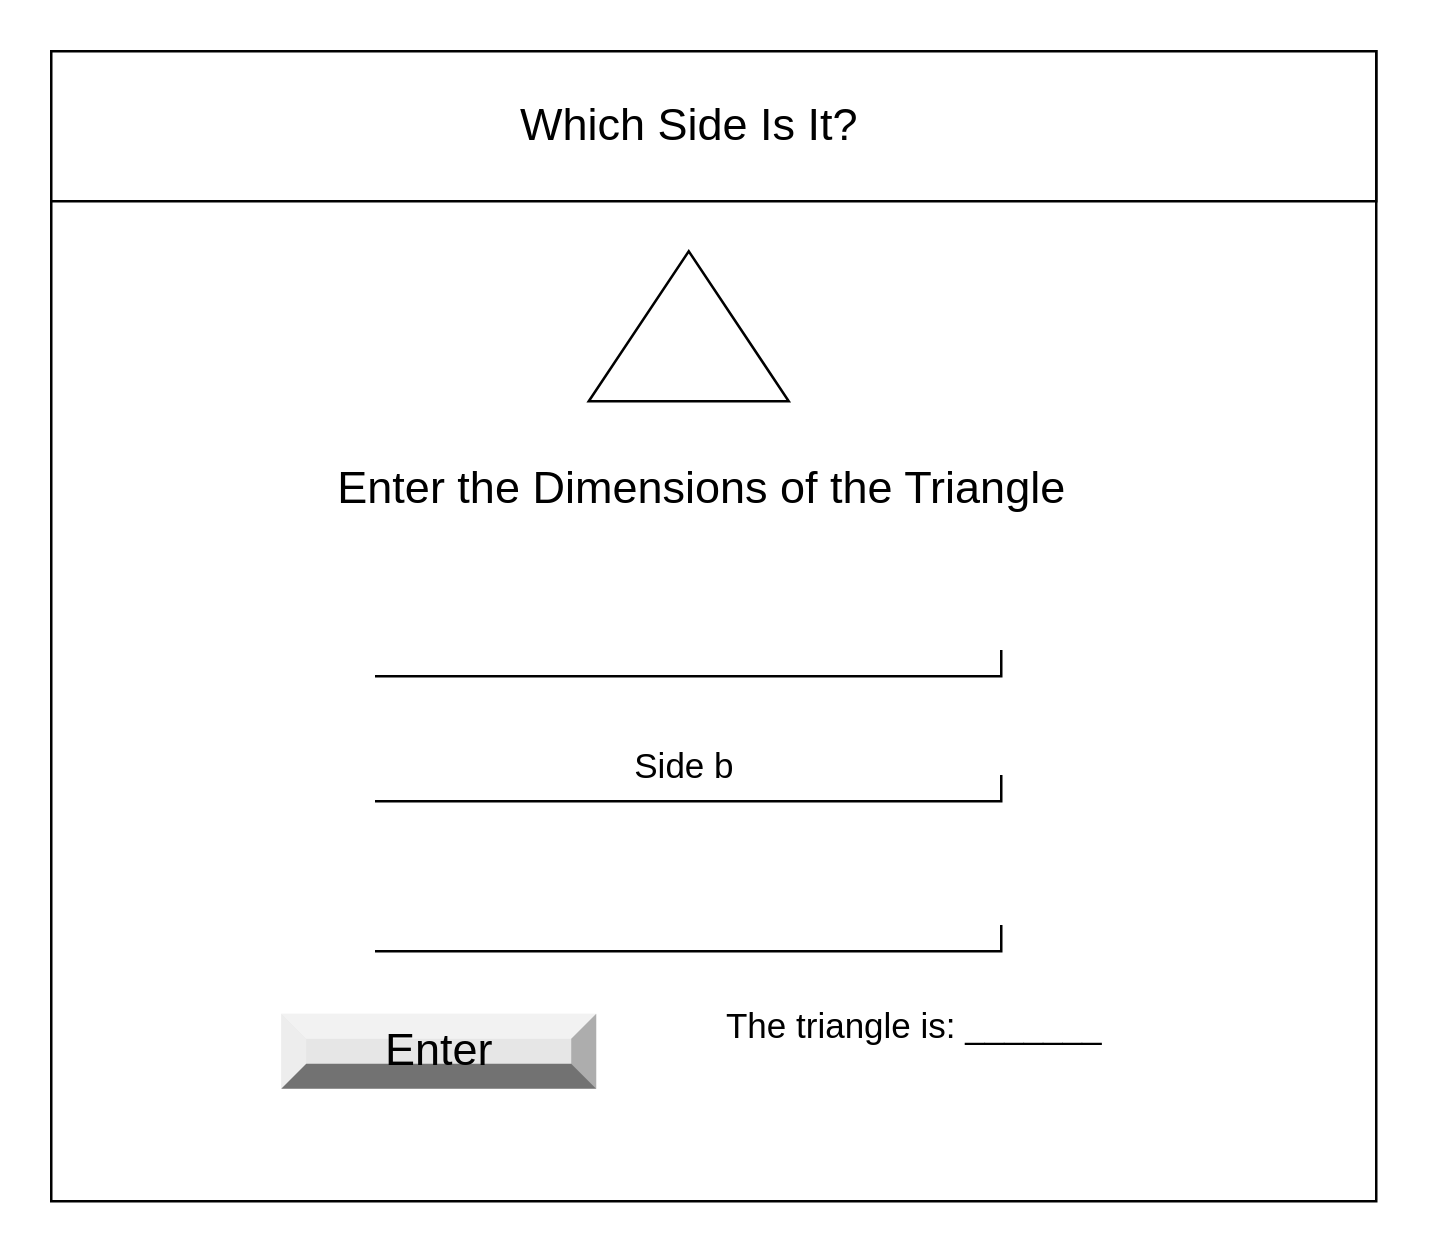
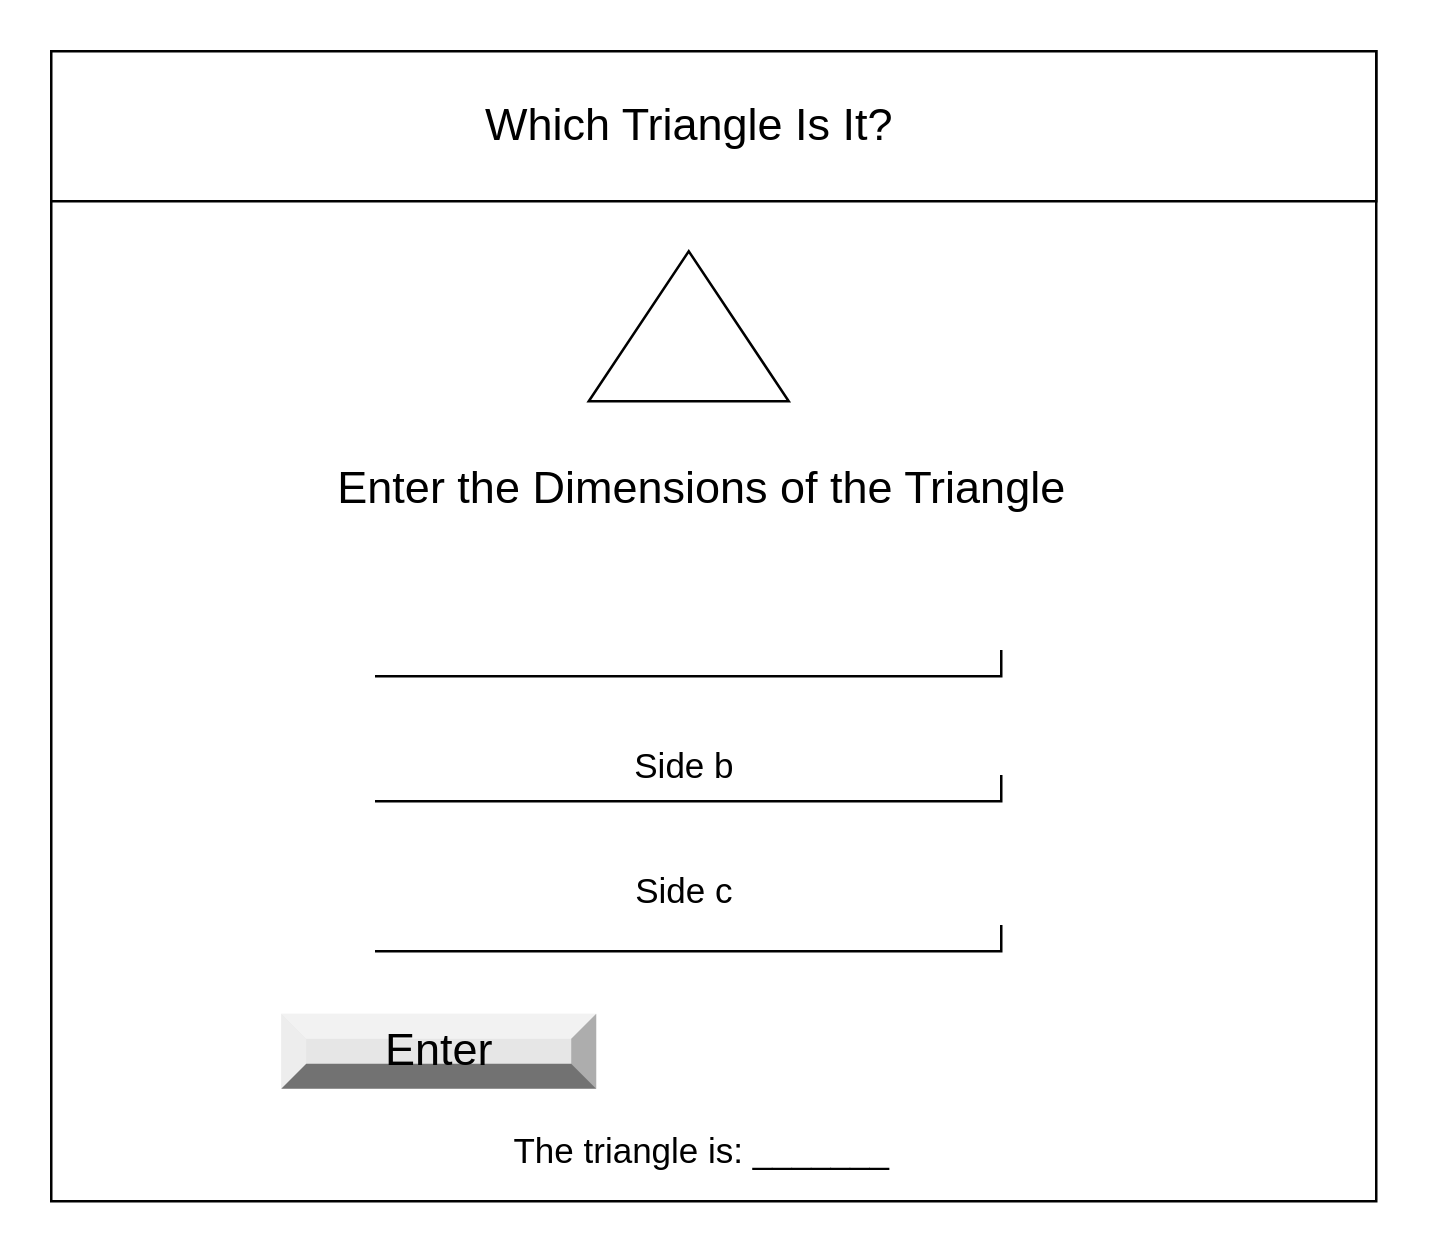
- <mxCell id="4" value="&lt;font style=&quot;font-size: 18px&quot;&gt;Which Side Is It?&lt;/font&gt;" style="text;html=1;resizable=0;autosize=1;align=center;verticalAlign=middle;points=[];fillColor=none;strokeColor=none;rounded=0;" parent="1" vertex="1"><mxGeometry x="185" y="40" width="180" height="20" as="geometry" /></mxCell>
+ <mxCell id="4" value="&lt;font style=&quot;font-size: 18px&quot;&gt;Which Triangle Is It?&lt;/font&gt;" style="text;html=1;resizable=0;autosize=1;align=center;verticalAlign=middle;points=[];fillColor=none;strokeColor=none;rounded=0;" parent="1" vertex="1"><mxGeometry x="185" y="40" width="180" height="20" as="geometry" /></mxCell>
+ <mxCell id="10" value="&lt;font style=&quot;font-size: 14px&quot;&gt;Side c&amp;nbsp;&lt;/font&gt;" style="text;html=1;resizable=0;autosize=1;align=center;verticalAlign=middle;points=[];fillColor=none;strokeColor=none;rounded=0;fontSize=18;" vertex="1" parent="1"><mxGeometry x="245" y="340" width="60" height="30" as="geometry" /></mxCell>
- <mxCell id="12" value="The triangle is: _______" style="text;html=1;resizable=0;autosize=1;align=center;verticalAlign=middle;points=[];fillColor=none;strokeColor=none;rounded=0;fontSize=14;" vertex="1" parent="1"><mxGeometry x="280" y="400" width="170" height="20" as="geometry" /></mxCell>
+ <mxCell id="12" value="The triangle is: _______" style="text;html=1;resizable=0;autosize=1;align=center;verticalAlign=middle;points=[];fillColor=none;strokeColor=none;rounded=0;fontSize=14;" vertex="1" parent="1"><mxGeometry x="195" y="450" width="170" height="20" as="geometry" /></mxCell>
